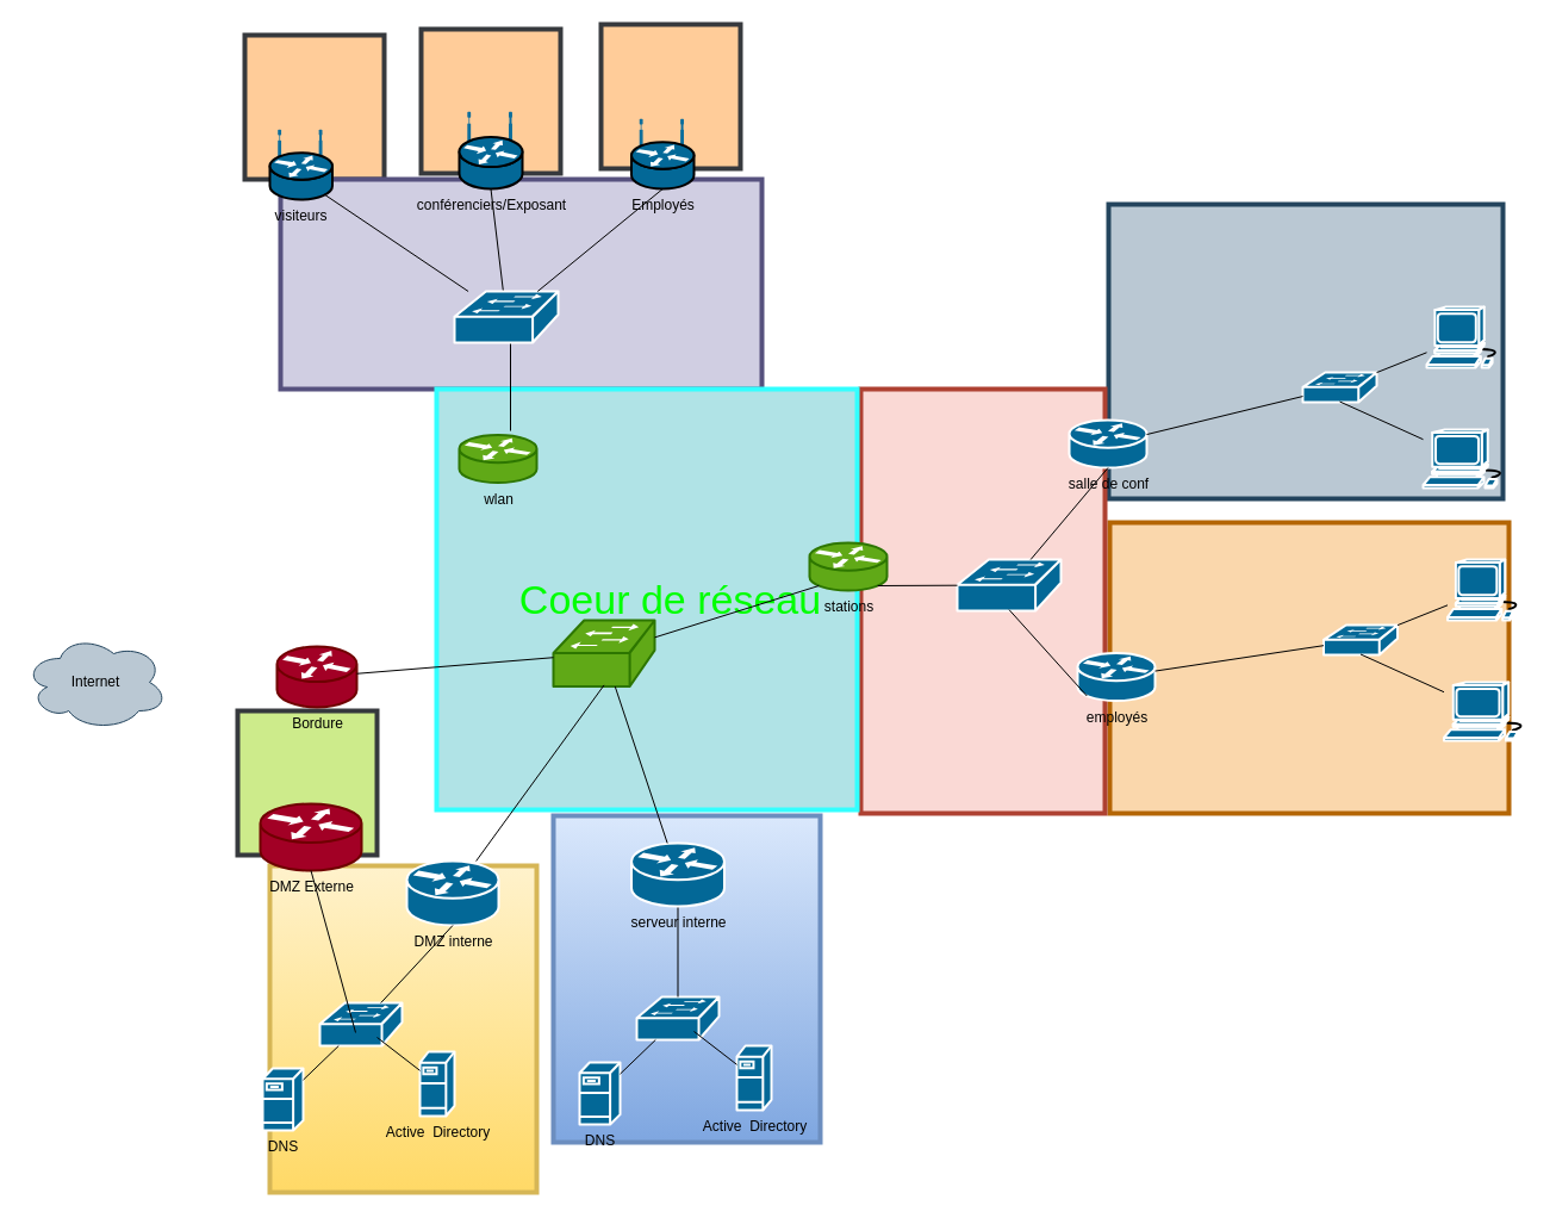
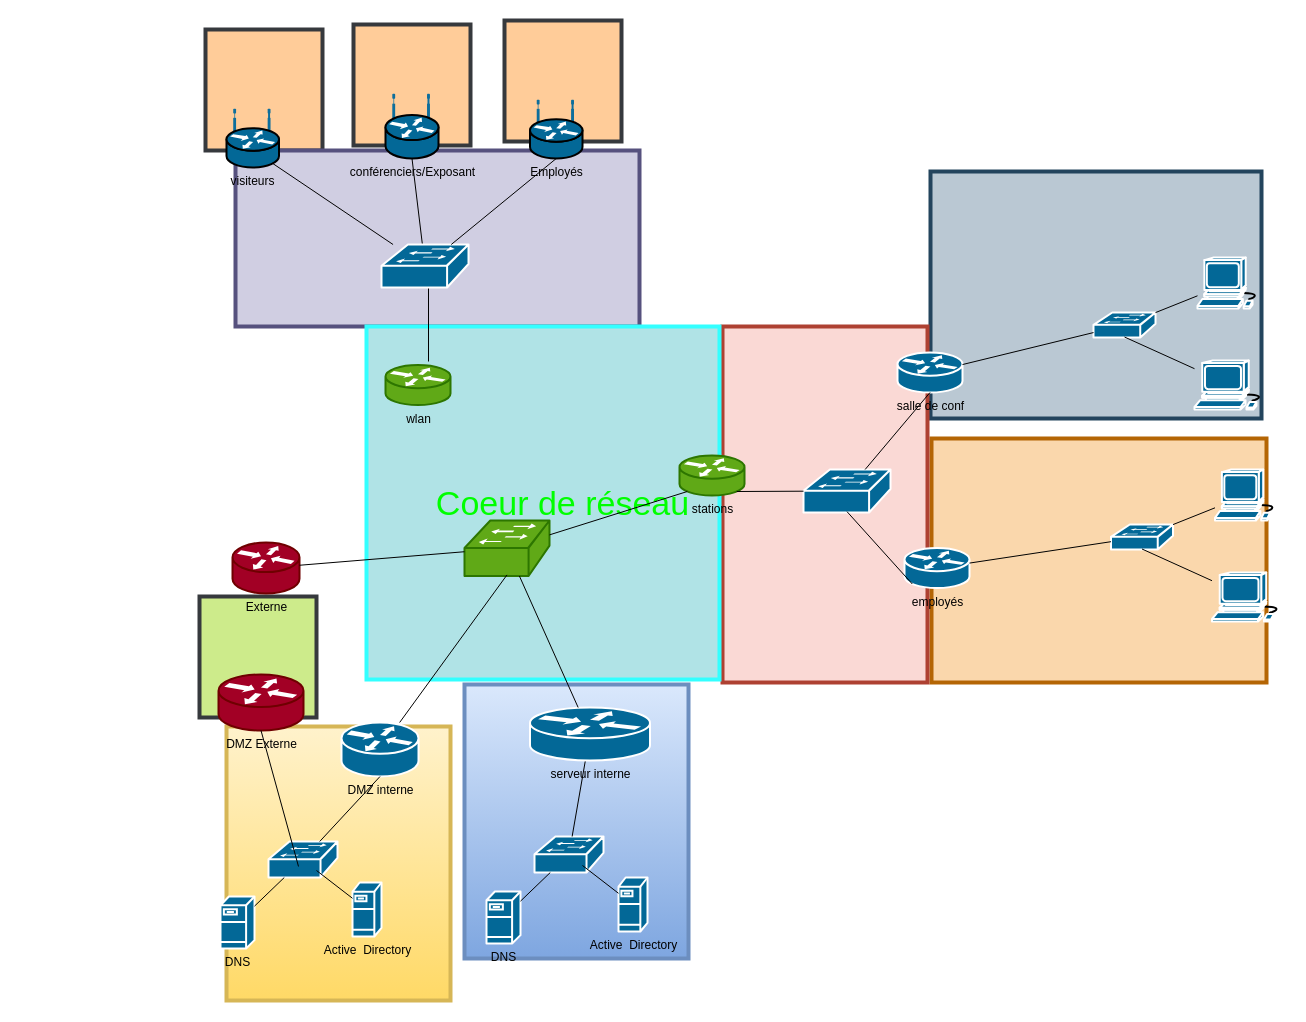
- <mxCell id="17" value="&lt;font color=&quot;#000000&quot;&gt;Internet&lt;/font&gt;" style="ellipse;shape=cloud;whiteSpace=wrap;html=1;fillColor=#bac8d3;strokeColor=#23445d;" vertex="1" parent="1"><mxGeometry x="20" y="532" width="120" height="80" as="geometry" /></mxCell>
- <mxCell id="28" value="Bordure" style="shape=mxgraph.cisco.routers.router;sketch=0;html=1;pointerEvents=1;dashed=0;fillColor=#a20025;strokeColor=#6F0000;strokeWidth=2;verticalLabelPosition=bottom;verticalAlign=top;align=center;outlineConnect=0;fontColor=#000000;" vertex="1" parent="1"><mxGeometry x="232" y="542" width="67" height="51" as="geometry" /></mxCell>
+ <mxCell id="28" value="Externe" style="shape=mxgraph.cisco.routers.router;sketch=0;html=1;pointerEvents=1;dashed=0;fillColor=#a20025;strokeColor=#6F0000;strokeWidth=2;verticalLabelPosition=bottom;verticalAlign=top;align=center;outlineConnect=0;fontColor=#000000;" vertex="1" parent="1"><mxGeometry x="232" y="542" width="67" height="51" as="geometry" /></mxCell>
- <mxCell id="30" value="serveur interne" style="shape=mxgraph.cisco.routers.router;sketch=0;html=1;pointerEvents=1;dashed=0;fillColor=#036897;strokeColor=#ffffff;strokeWidth=2;verticalLabelPosition=bottom;verticalAlign=top;align=center;outlineConnect=0;fontColor=#000000;" vertex="1" parent="1"><mxGeometry x="529.5" y="707" width="78" height="53" as="geometry" /></mxCell>
+ <mxCell id="30" value="serveur interne" style="shape=mxgraph.cisco.routers.router;sketch=0;html=1;pointerEvents=1;dashed=0;fillColor=#036897;strokeColor=#ffffff;strokeWidth=2;verticalLabelPosition=bottom;verticalAlign=top;align=center;outlineConnect=0;fontColor=#000000;" vertex="1" parent="1"><mxGeometry x="529.5" y="707" width="120" height="53" as="geometry" /></mxCell>
